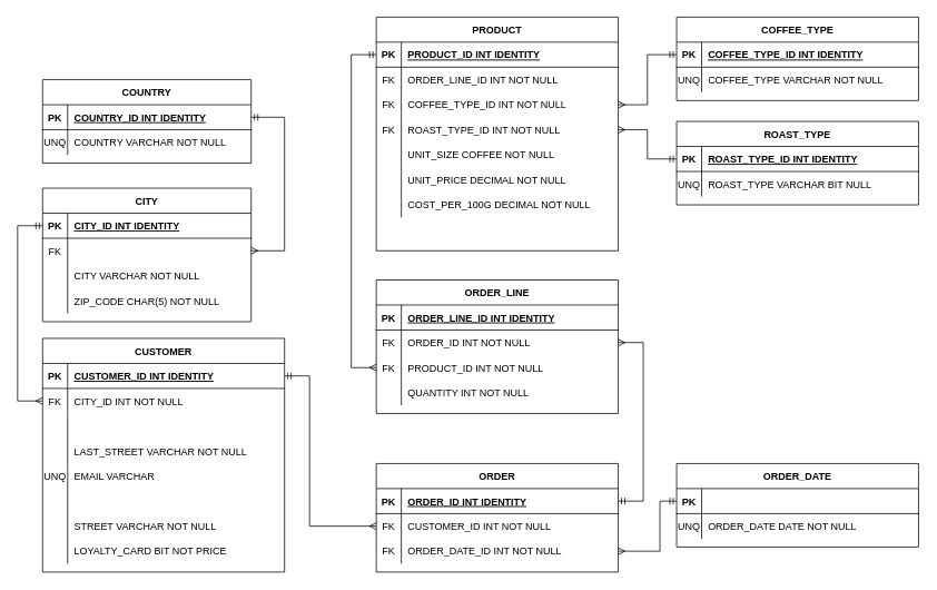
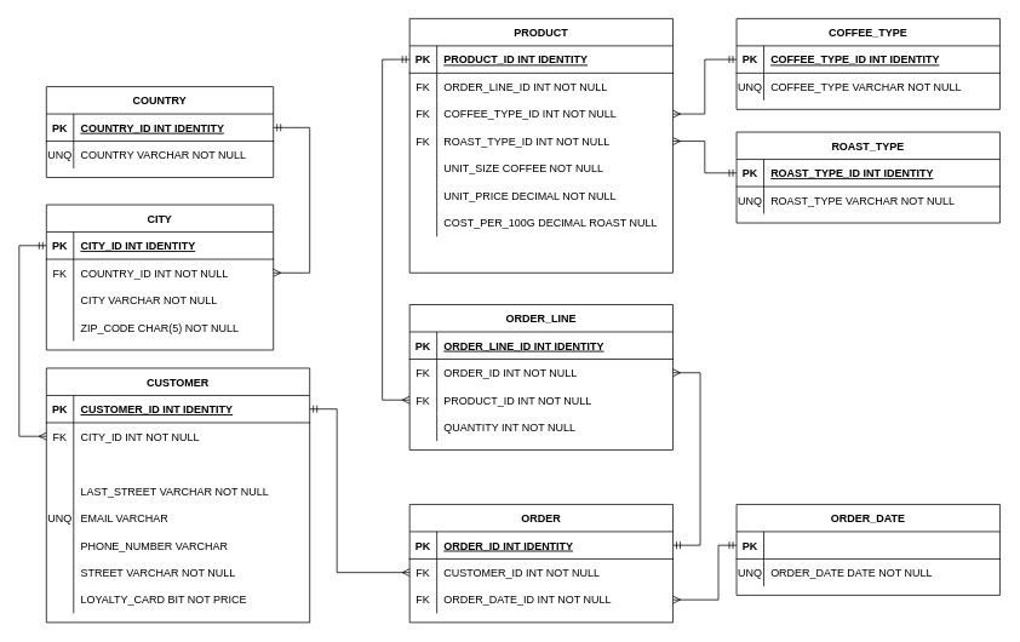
- <mxCell id="110" value="ROAST_TYPE VARCHAR BIT NULL" style="shape=partialRectangle;overflow=hidden;connectable=0;fillColor=none;top=0;left=0;bottom=0;right=0;align=left;spacingLeft=6;" parent="108" vertex="1"><mxGeometry x="30" width="260" height="30" as="geometry"><mxRectangle width="260" height="30" as="alternateBounds" /></mxGeometry></mxCell>
+ <mxCell id="110" value="ROAST_TYPE VARCHAR NOT NULL" style="shape=partialRectangle;overflow=hidden;connectable=0;fillColor=none;top=0;left=0;bottom=0;right=0;align=left;spacingLeft=6;" parent="108" vertex="1"><mxGeometry x="30" width="260" height="30" as="geometry"><mxRectangle width="260" height="30" as="alternateBounds" /></mxGeometry></mxCell>
- <mxCell id="94" value="COST_PER_100G DECIMAL NOT NULL" style="shape=partialRectangle;overflow=hidden;connectable=0;fillColor=none;top=0;left=0;bottom=0;right=0;align=left;spacingLeft=6;" parent="92" vertex="1"><mxGeometry x="30" width="260" height="30" as="geometry"><mxRectangle width="260" height="30" as="alternateBounds" /></mxGeometry></mxCell>
+ <mxCell id="94" value="COST_PER_100G DECIMAL ROAST NULL" style="shape=partialRectangle;overflow=hidden;connectable=0;fillColor=none;top=0;left=0;bottom=0;right=0;align=left;spacingLeft=6;" parent="92" vertex="1"><mxGeometry x="30" width="260" height="30" as="geometry"><mxRectangle width="260" height="30" as="alternateBounds" /></mxGeometry></mxCell>
+ <mxCell id="8" value="COUNTRY_ID INT NOT NULL" style="shape=partialRectangle;overflow=hidden;connectable=0;fillColor=none;top=0;left=0;bottom=0;right=0;align=left;spacingLeft=6;" parent="6" vertex="1"><mxGeometry x="30" width="220" height="30" as="geometry"><mxRectangle width="220" height="30" as="alternateBounds" /></mxGeometry></mxCell>
+ <mxCell id="40" value="PHONE_NUMBER VARCHAR" style="shape=partialRectangle;overflow=hidden;connectable=0;fillColor=none;top=0;left=0;bottom=0;right=0;align=left;spacingLeft=6;" parent="38" vertex="1"><mxGeometry x="30" width="260" height="30" as="geometry"><mxRectangle width="260" height="30" as="alternateBounds" /></mxGeometry></mxCell>
